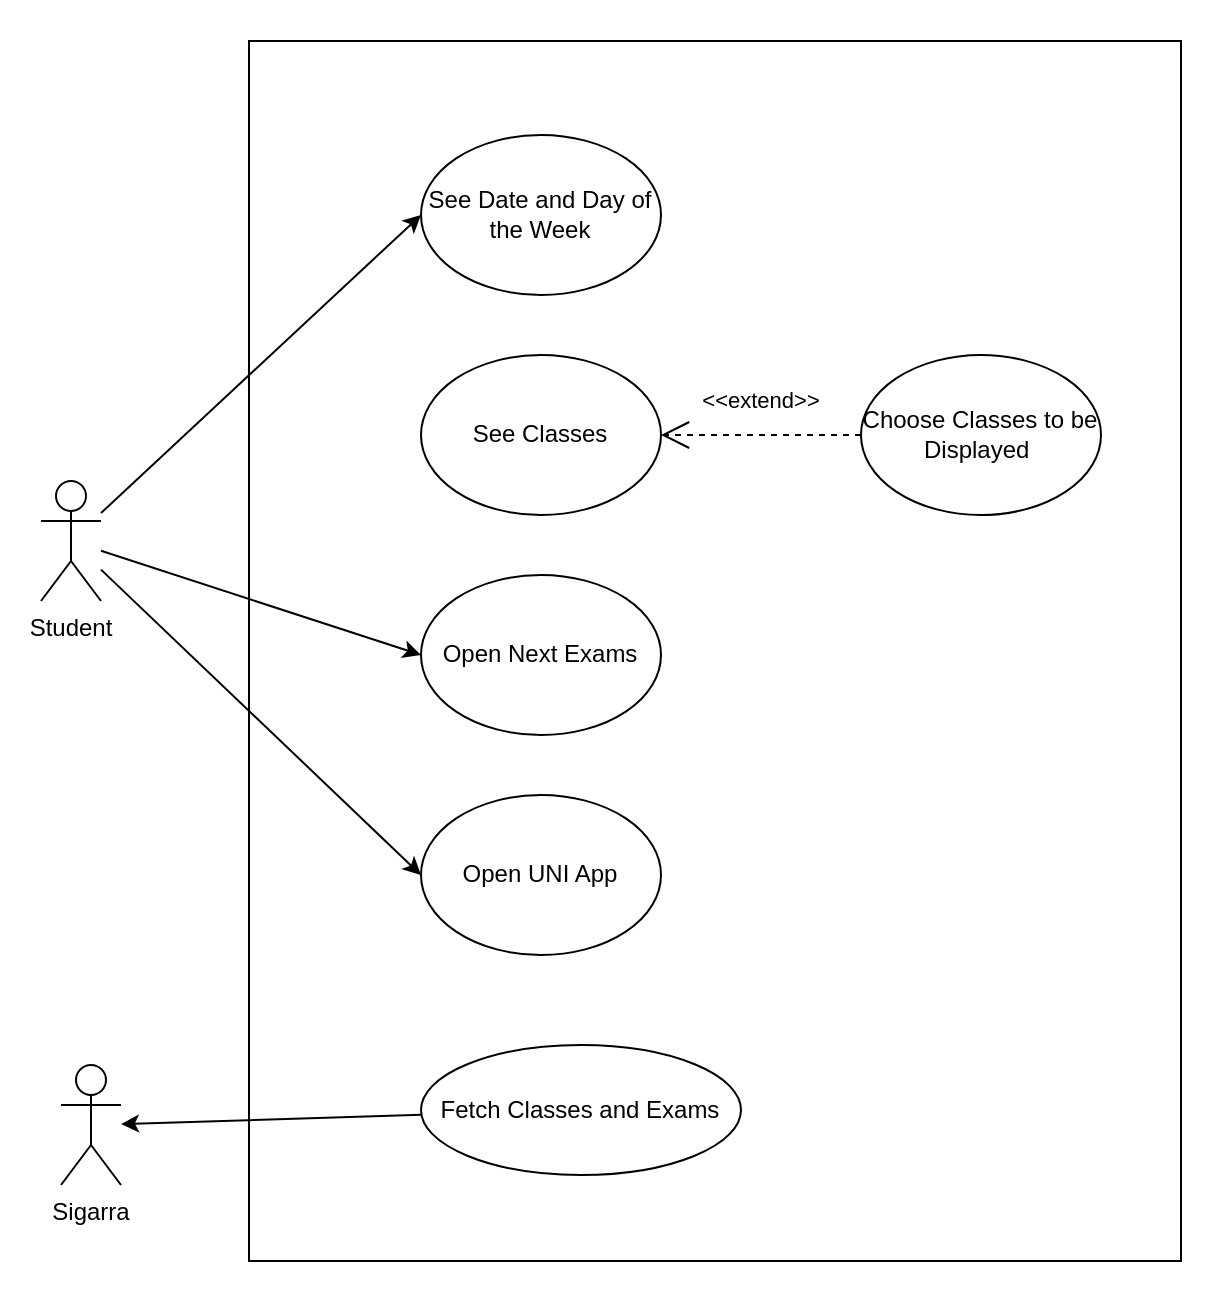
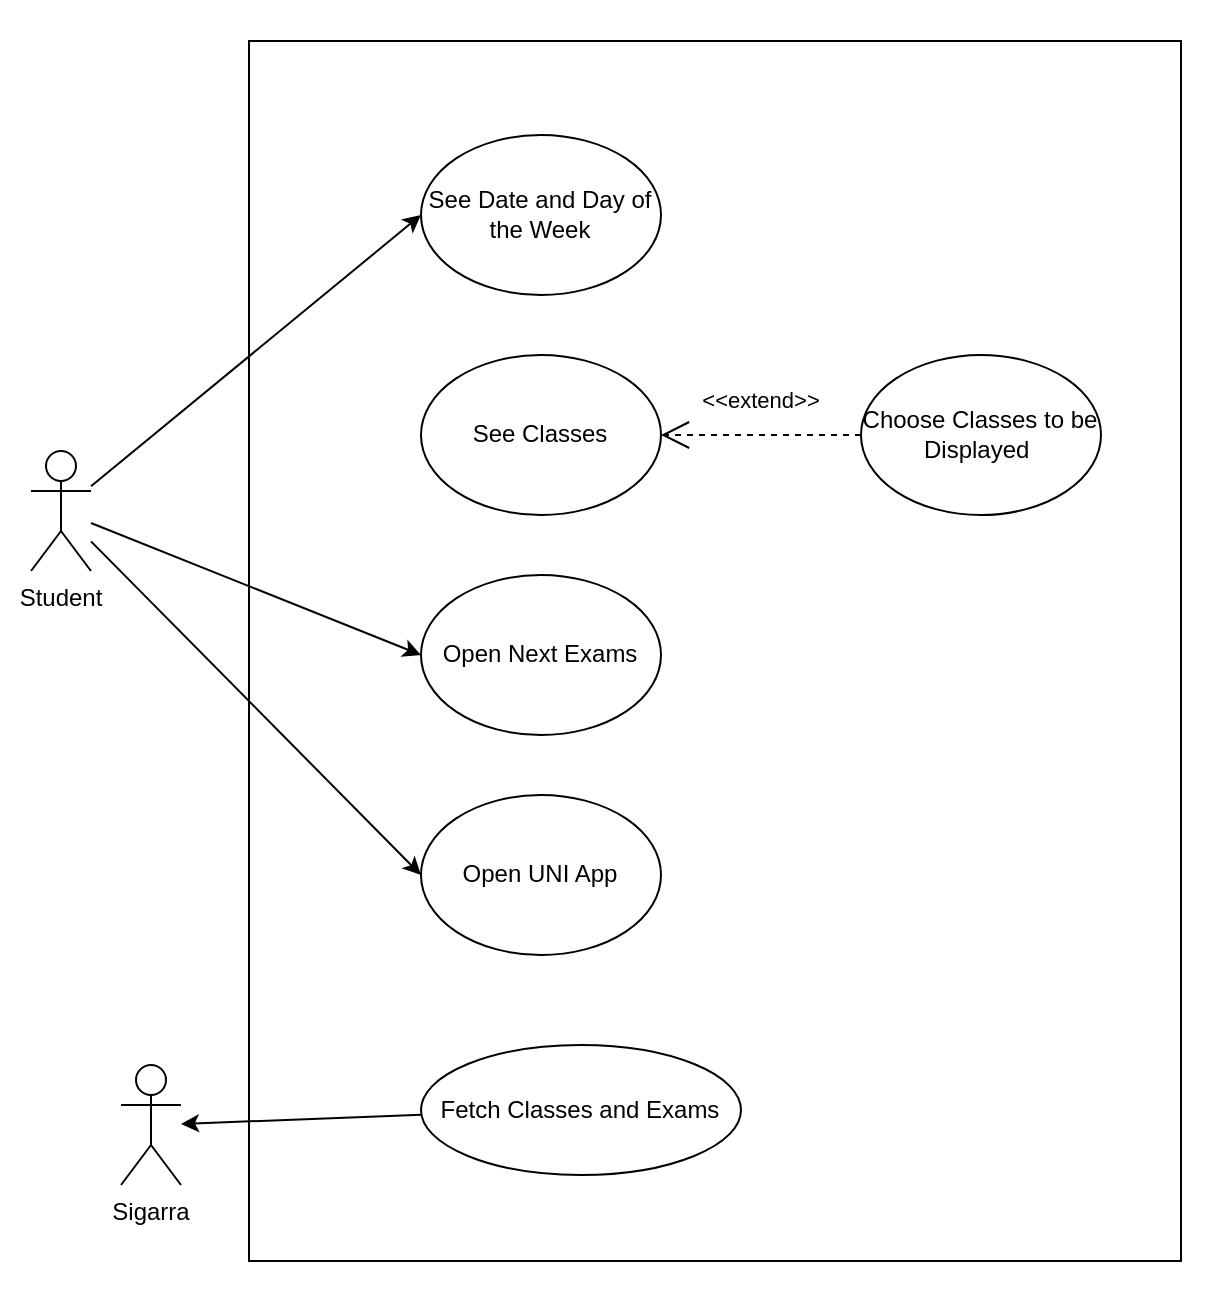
- <mxCell id="8" value="Student" style="shape=umlActor;verticalLabelPosition=bottom;verticalAlign=top;html=1;outlineConnect=0;" parent="1" vertex="1"><mxGeometry x="20" y="240" width="30" height="60" as="geometry" /></mxCell>
+ <mxCell id="8" value="Student" style="shape=umlActor;verticalLabelPosition=bottom;verticalAlign=top;html=1;outlineConnect=0;" parent="1" vertex="1"><mxGeometry x="15" y="225" width="30" height="60" as="geometry" /></mxCell>
- <mxCell id="4" value="Sigarra" style="shape=umlActor;verticalLabelPosition=bottom;verticalAlign=top;html=1;outlineConnect=0;" parent="1" vertex="1"><mxGeometry x="30" y="532" width="30" height="60" as="geometry" /></mxCell>
+ <mxCell id="4" value="Sigarra" style="shape=umlActor;verticalLabelPosition=bottom;verticalAlign=top;html=1;outlineConnect=0;" parent="1" vertex="1"><mxGeometry x="60" y="532" width="30" height="60" as="geometry" /></mxCell>
